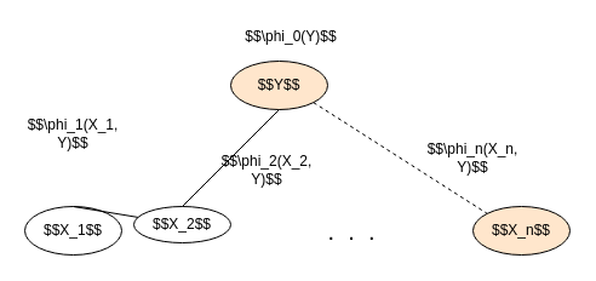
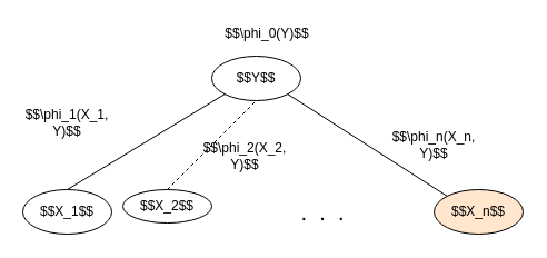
- <mxCell id="2" value="$$Y$$" style="ellipse;whiteSpace=wrap;html=1;fillColor=#ffe6cc;" vertex="1" parent="1"><mxGeometry x="190" y="50" width="80" height="40" as="geometry" /></mxCell>
+ <mxCell id="2" value="$$Y$$" style="ellipse;whiteSpace=wrap;html=1;" vertex="1" parent="1"><mxGeometry x="190" y="50" width="80" height="40" as="geometry" /></mxCell>
- <mxCell id="7" value="" style="endArrow=none;html=1;exitX=0.5;exitY=0;exitDx=0;exitDy=0;entryX=0.5;entryY=1;entryDx=0;entryDy=0;" edge="1" parent="1" source="4" target="2"><mxGeometry width="50" height="50" relative="1" as="geometry"><mxPoint x="270" y="410" as="sourcePoint" /><mxPoint x="320" y="360" as="targetPoint" /></mxGeometry></mxCell>
+ <mxCell id="7" value="" style="endArrow=none;html=1;exitX=0.5;exitY=0;exitDx=0;exitDy=0;entryX=0.5;entryY=1;entryDx=0;entryDy=0;dashed=1;" edge="1" parent="1" source="4" target="2"><mxGeometry width="50" height="50" relative="1" as="geometry"><mxPoint x="270" y="410" as="sourcePoint" /><mxPoint x="320" y="360" as="targetPoint" /></mxGeometry></mxCell>
- <mxCell id="8" value="" style="endArrow=none;html=1;exitX=1;exitY=1;exitDx=0;exitDy=0;entryX=0;entryY=0;entryDx=0;entryDy=0;dashed=1;" edge="1" parent="1" source="2" target="5"><mxGeometry width="50" height="50" relative="1" as="geometry"><mxPoint x="270" y="410" as="sourcePoint" /><mxPoint x="320" y="360" as="targetPoint" /></mxGeometry></mxCell>
+ <mxCell id="8" value="" style="endArrow=none;html=1;exitX=1;exitY=1;exitDx=0;exitDy=0;entryX=0;entryY=0;entryDx=0;entryDy=0;" edge="1" parent="1" source="2" target="5"><mxGeometry width="50" height="50" relative="1" as="geometry"><mxPoint x="270" y="410" as="sourcePoint" /><mxPoint x="320" y="360" as="targetPoint" /></mxGeometry></mxCell>
- <mxCell id="6" value="" style="endArrow=none;html=1;exitX=0.5;exitY=0;exitDx=0;exitDy=0;" edge="1" parent="1" source="3" target="4"><mxGeometry width="50" height="50" relative="1" as="geometry"><mxPoint x="270" y="410" as="sourcePoint" /><mxPoint x="320" y="360" as="targetPoint" /></mxGeometry></mxCell>
+ <mxCell id="6" value="" style="endArrow=none;html=1;exitX=0.5;exitY=0;exitDx=0;exitDy=0;entryX=0;entryY=1;entryDx=0;entryDy=0;" edge="1" parent="1" source="3" target="2"><mxGeometry width="50" height="50" relative="1" as="geometry"><mxPoint x="270" y="410" as="sourcePoint" /><mxPoint x="320" y="360" as="targetPoint" /></mxGeometry></mxCell>
